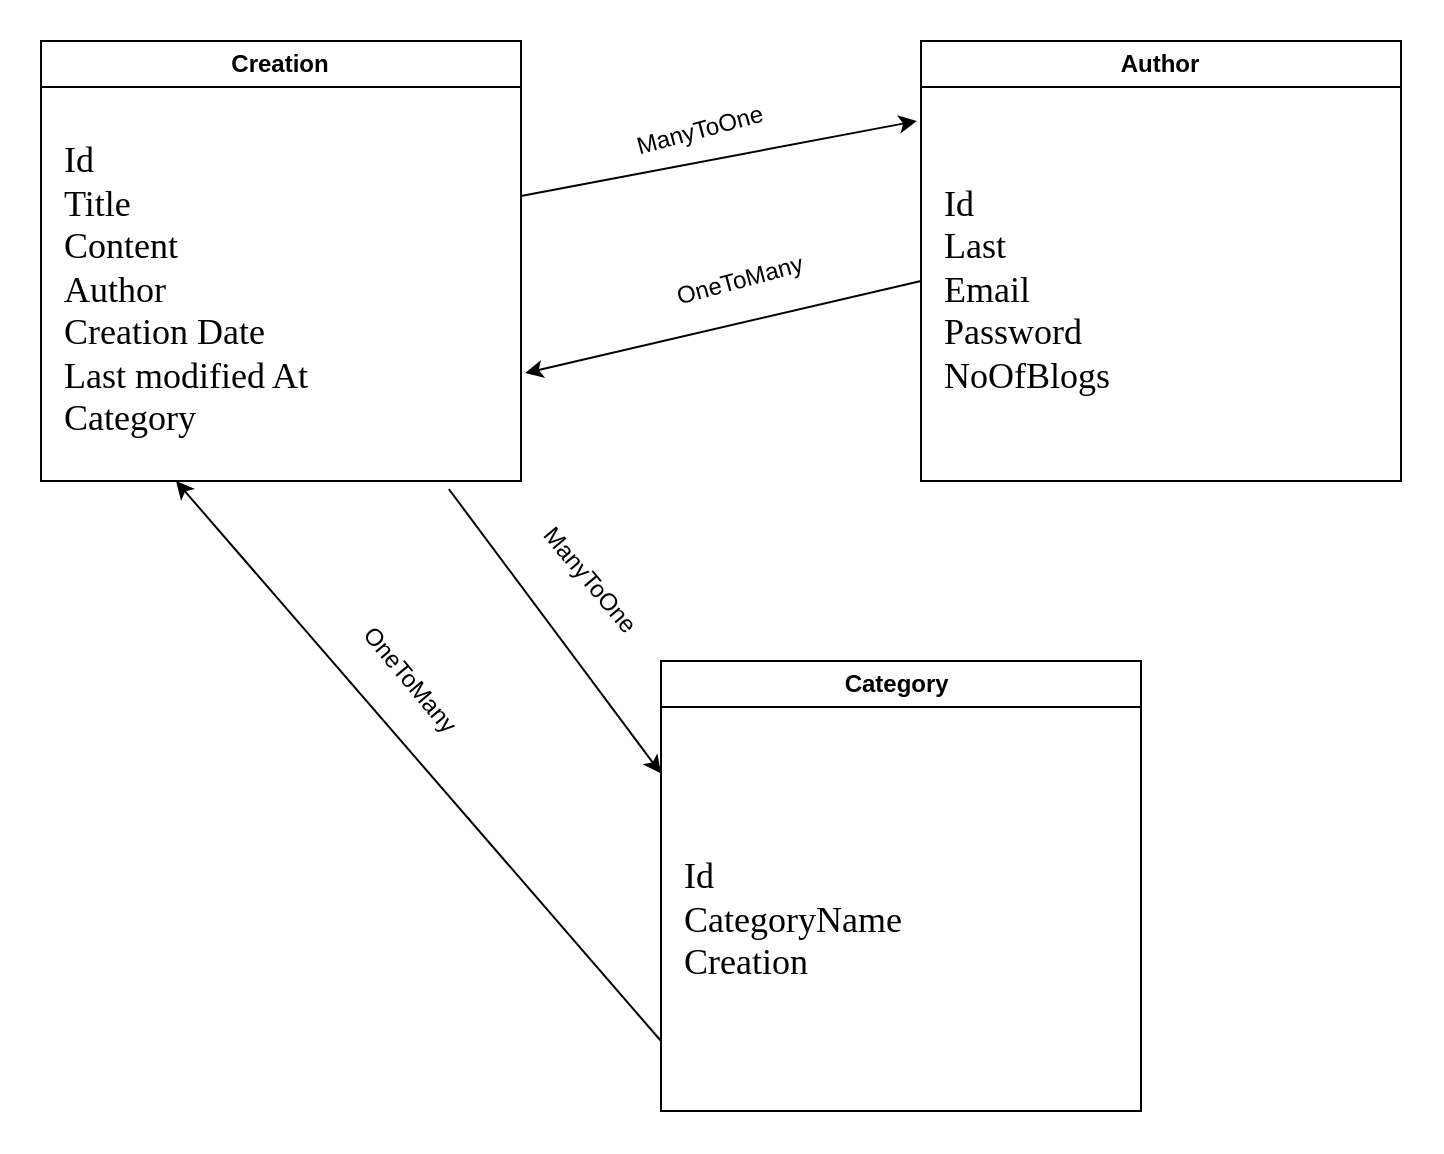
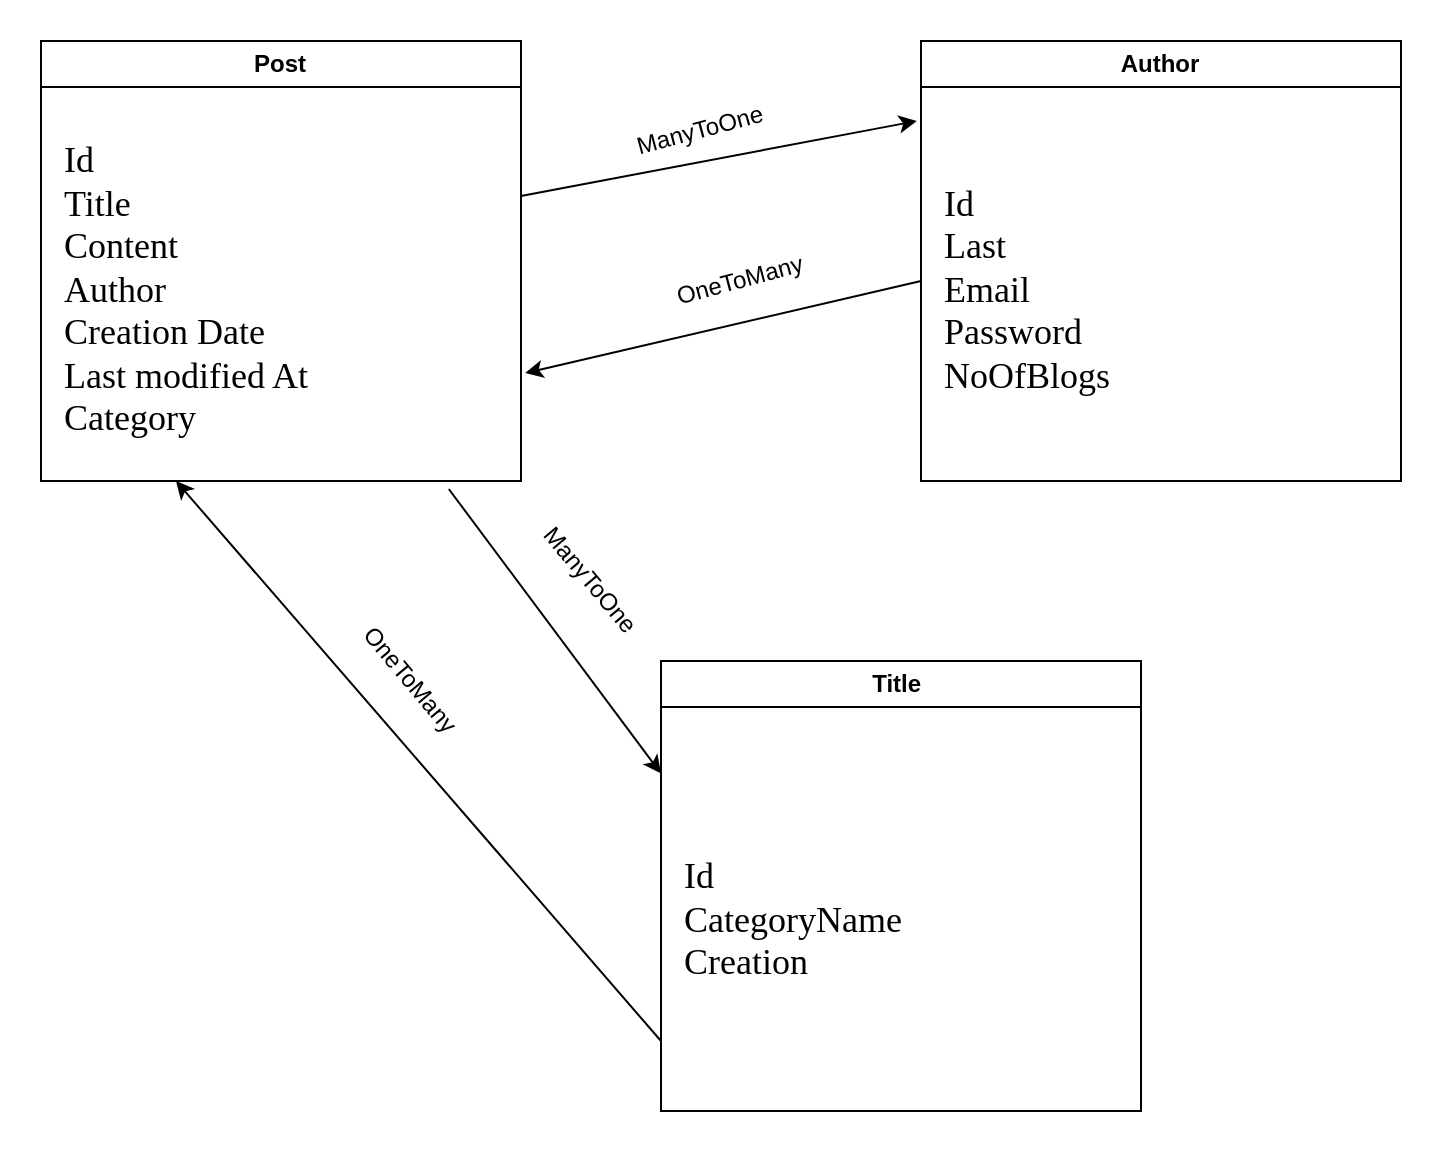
- <mxCell id="2" value="Creation" style="swimlane;whiteSpace=wrap;html=1;" parent="1" vertex="1"><mxGeometry x="20" y="20" width="240" height="220" as="geometry" /></mxCell>
+ <mxCell id="2" value="Post" style="swimlane;whiteSpace=wrap;html=1;" parent="1" vertex="1"><mxGeometry x="20" y="20" width="240" height="220" as="geometry" /></mxCell>
- <mxCell id="6" value="Category&amp;nbsp;" style="swimlane;whiteSpace=wrap;html=1;" parent="1" vertex="1"><mxGeometry x="330" y="330" width="240" height="225" as="geometry" /></mxCell>
+ <mxCell id="6" value="Title&amp;nbsp;" style="swimlane;whiteSpace=wrap;html=1;" parent="1" vertex="1"><mxGeometry x="330" y="330" width="240" height="225" as="geometry" /></mxCell>
